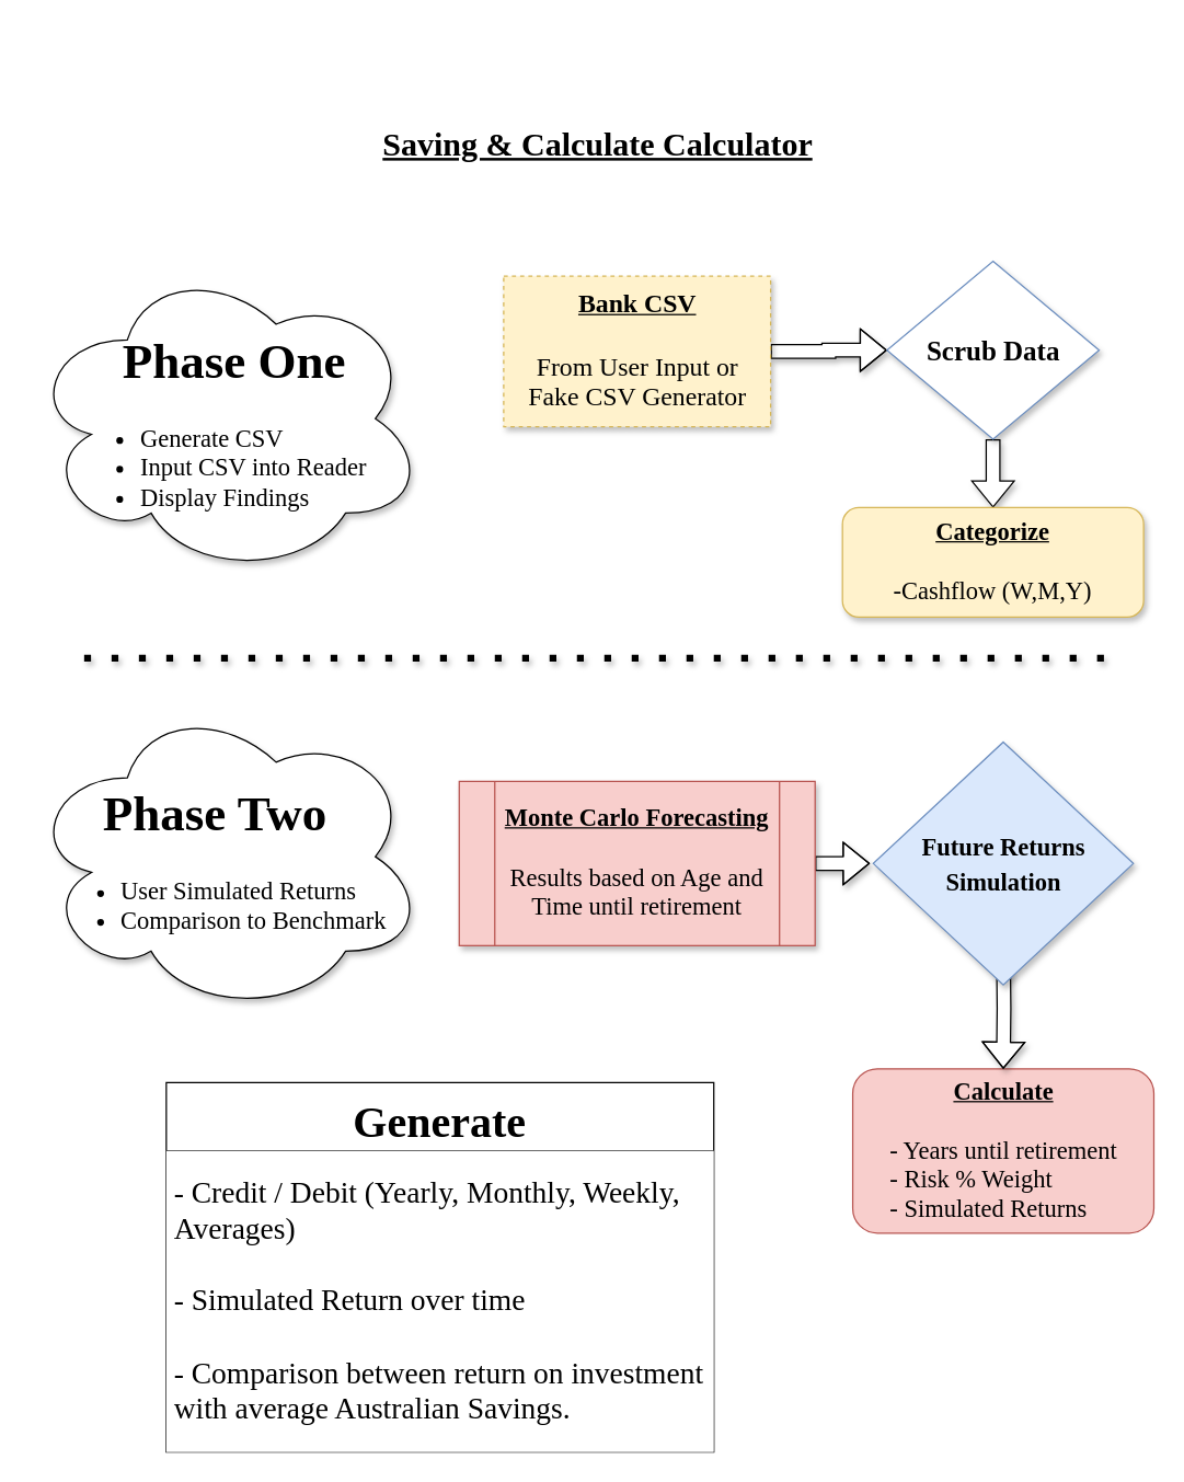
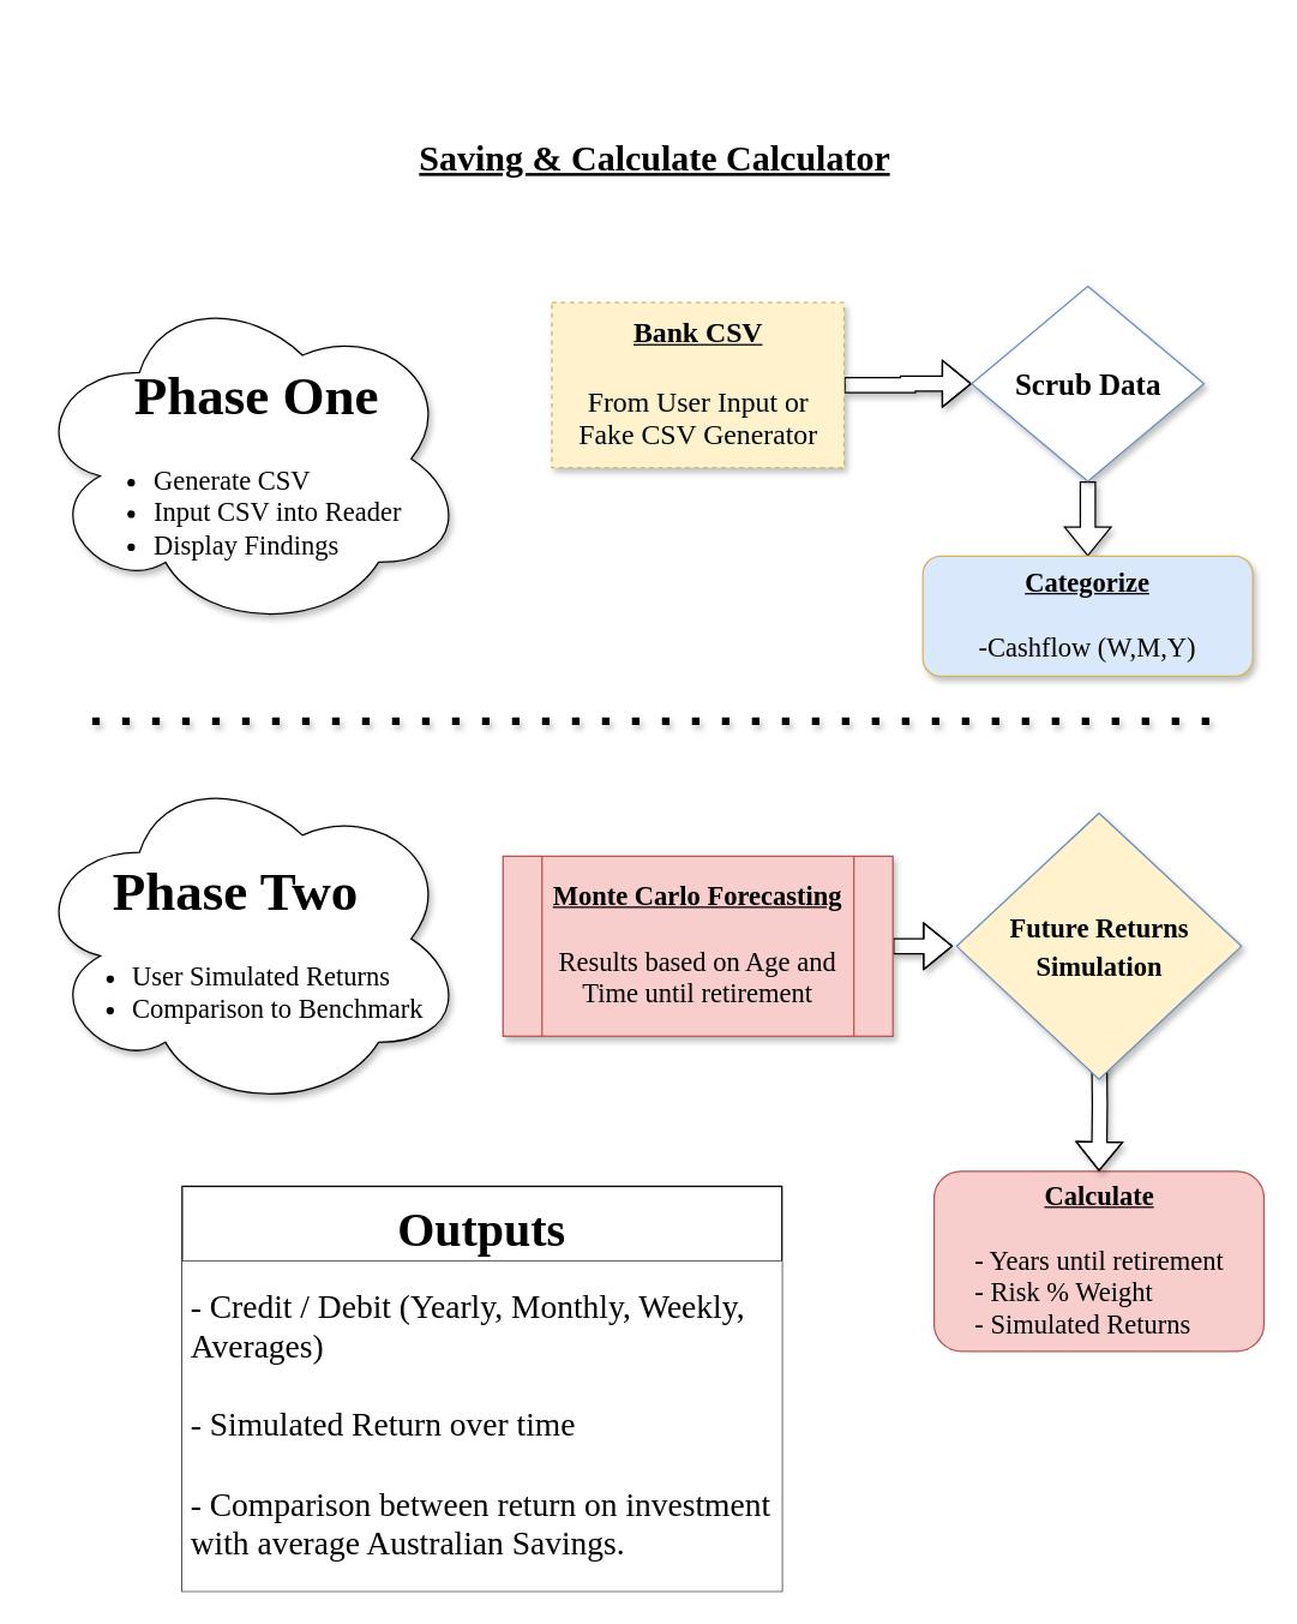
- <mxCell id="11" value="&lt;b&gt;&lt;u&gt;Categorize&lt;br&gt;&lt;/u&gt;&lt;/b&gt;&lt;br style=&quot;font-size: 18px;&quot;&gt;-Cashflow (W,M,Y)" style="rounded=1;whiteSpace=wrap;html=1;fontFamily=Times New Roman;fontSize=18;strokeColor=#d6b656;shadow=1;fillColor=#fff2cc;" vertex="1" parent="1"><mxGeometry x="615" y="370" width="220" height="80" as="geometry" /></mxCell>
+ <mxCell id="11" value="&lt;b&gt;&lt;u&gt;Categorize&lt;br&gt;&lt;/u&gt;&lt;/b&gt;&lt;br style=&quot;font-size: 18px;&quot;&gt;-Cashflow (W,M,Y)" style="rounded=1;whiteSpace=wrap;html=1;fontFamily=Times New Roman;fontSize=18;strokeColor=#d6b656;shadow=1;fillColor=#dae8fc;" vertex="1" parent="1"><mxGeometry x="615" y="370" width="220" height="80" as="geometry" /></mxCell>
- <mxCell id="18" value="&lt;b style=&quot;font-size: 18px;&quot;&gt;Future Returns Simulation&lt;/b&gt;" style="rhombus;whiteSpace=wrap;html=1;fontFamily=Times New Roman;fontSize=20;strokeColor=#6c8ebf;shadow=1;sketch=0;fillColor=#dae8fc;" vertex="1" parent="1"><mxGeometry x="637.5" y="541.25" width="190" height="177.5" as="geometry" /></mxCell>
+ <mxCell id="18" value="&lt;b style=&quot;font-size: 18px;&quot;&gt;Future Returns Simulation&lt;/b&gt;" style="rhombus;whiteSpace=wrap;html=1;fontFamily=Times New Roman;fontSize=20;strokeColor=#6c8ebf;shadow=1;sketch=0;fillColor=#fff2cc;" vertex="1" parent="1"><mxGeometry x="637.5" y="541.25" width="190" height="177.5" as="geometry" /></mxCell>
- <mxCell id="9" value="Generate" style="swimlane;startSize=50;fontFamily=Times New Roman;fontSize=32;" parent="1" vertex="1"><mxGeometry x="121" y="790" width="400" height="270" as="geometry"><mxRectangle x="50" y="620" width="140" height="30" as="alternateBounds" /></mxGeometry></mxCell>
+ <mxCell id="9" value="Outputs" style="swimlane;startSize=50;fontFamily=Times New Roman;fontSize=32;" parent="1" vertex="1"><mxGeometry x="121" y="790" width="400" height="270" as="geometry"><mxRectangle x="50" y="620" width="140" height="30" as="alternateBounds" /></mxGeometry></mxCell>
